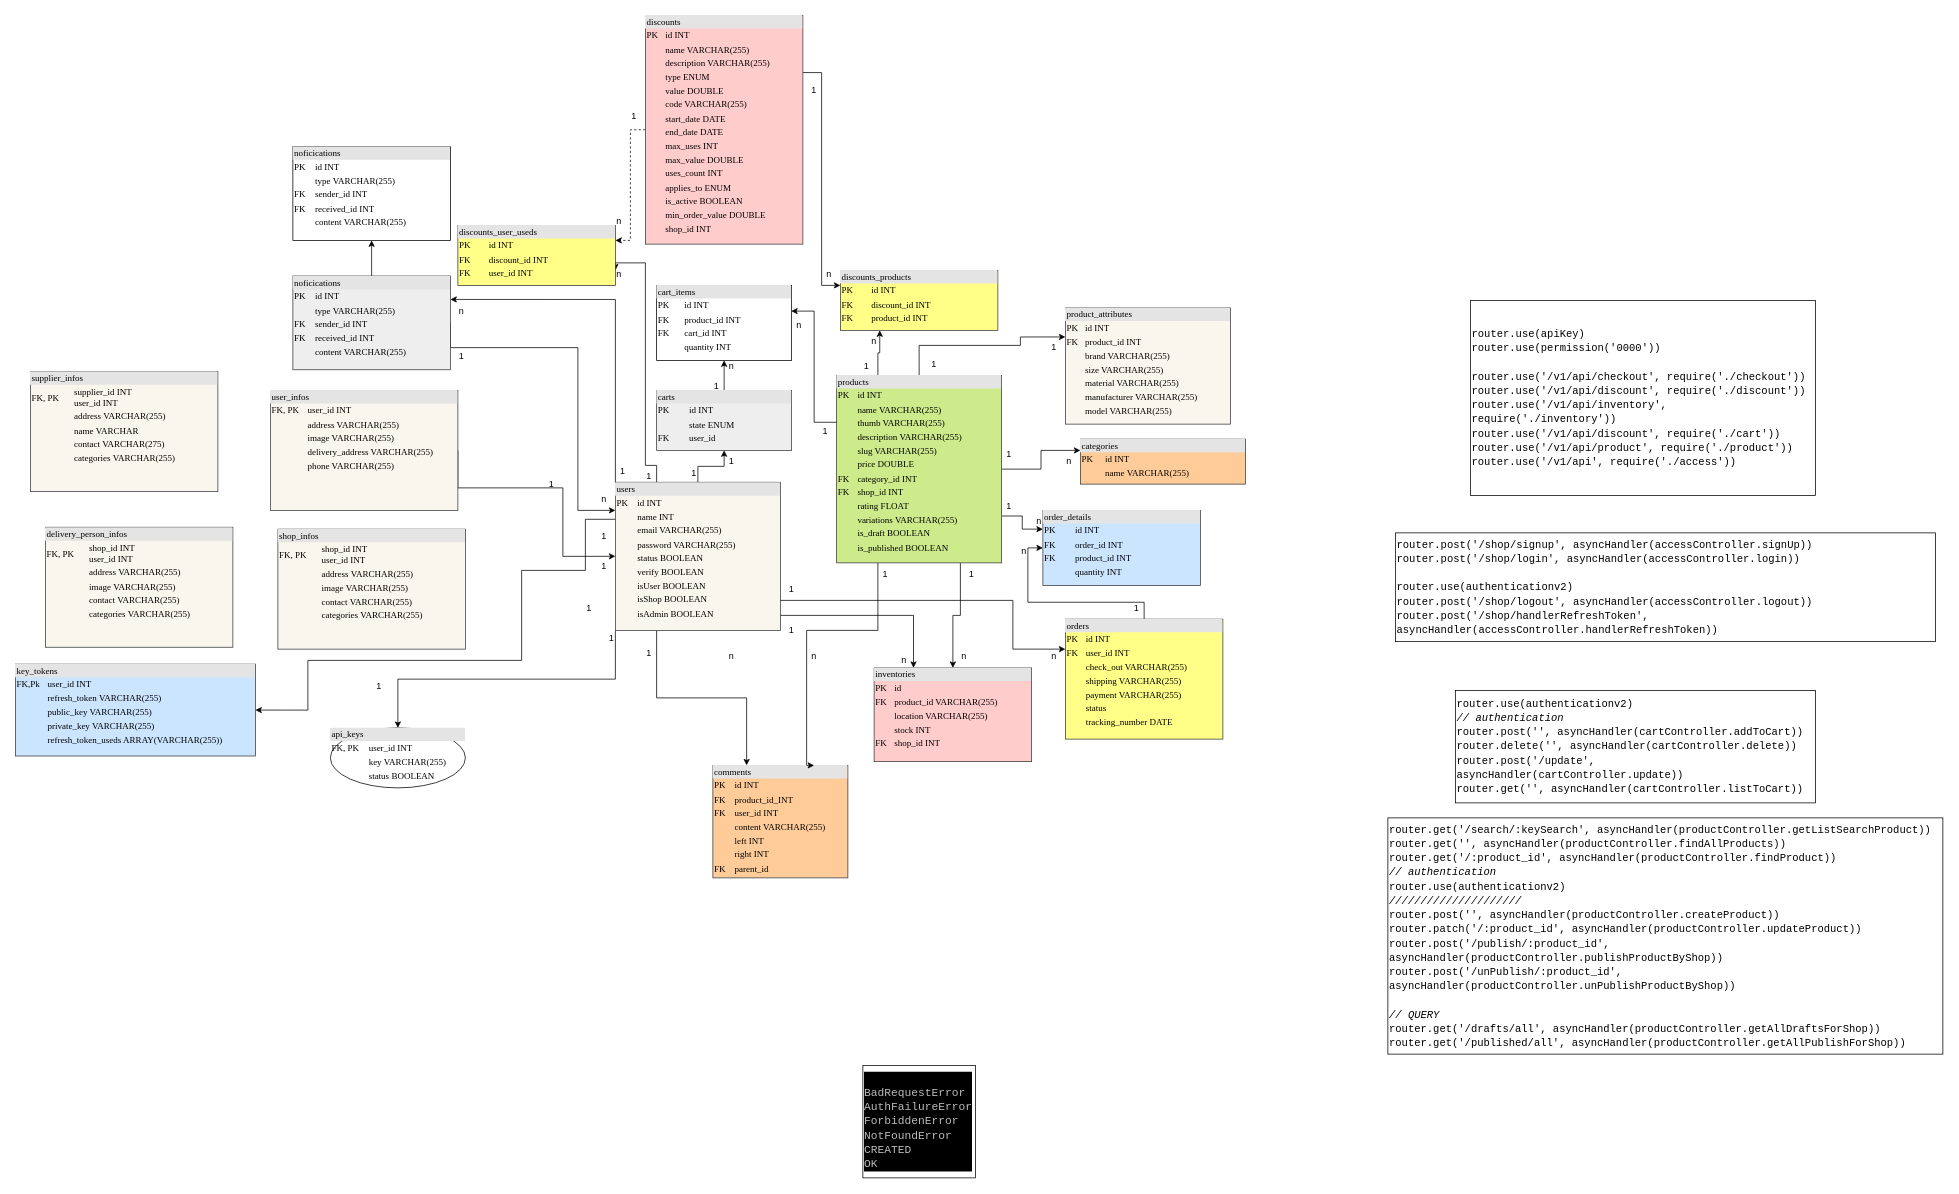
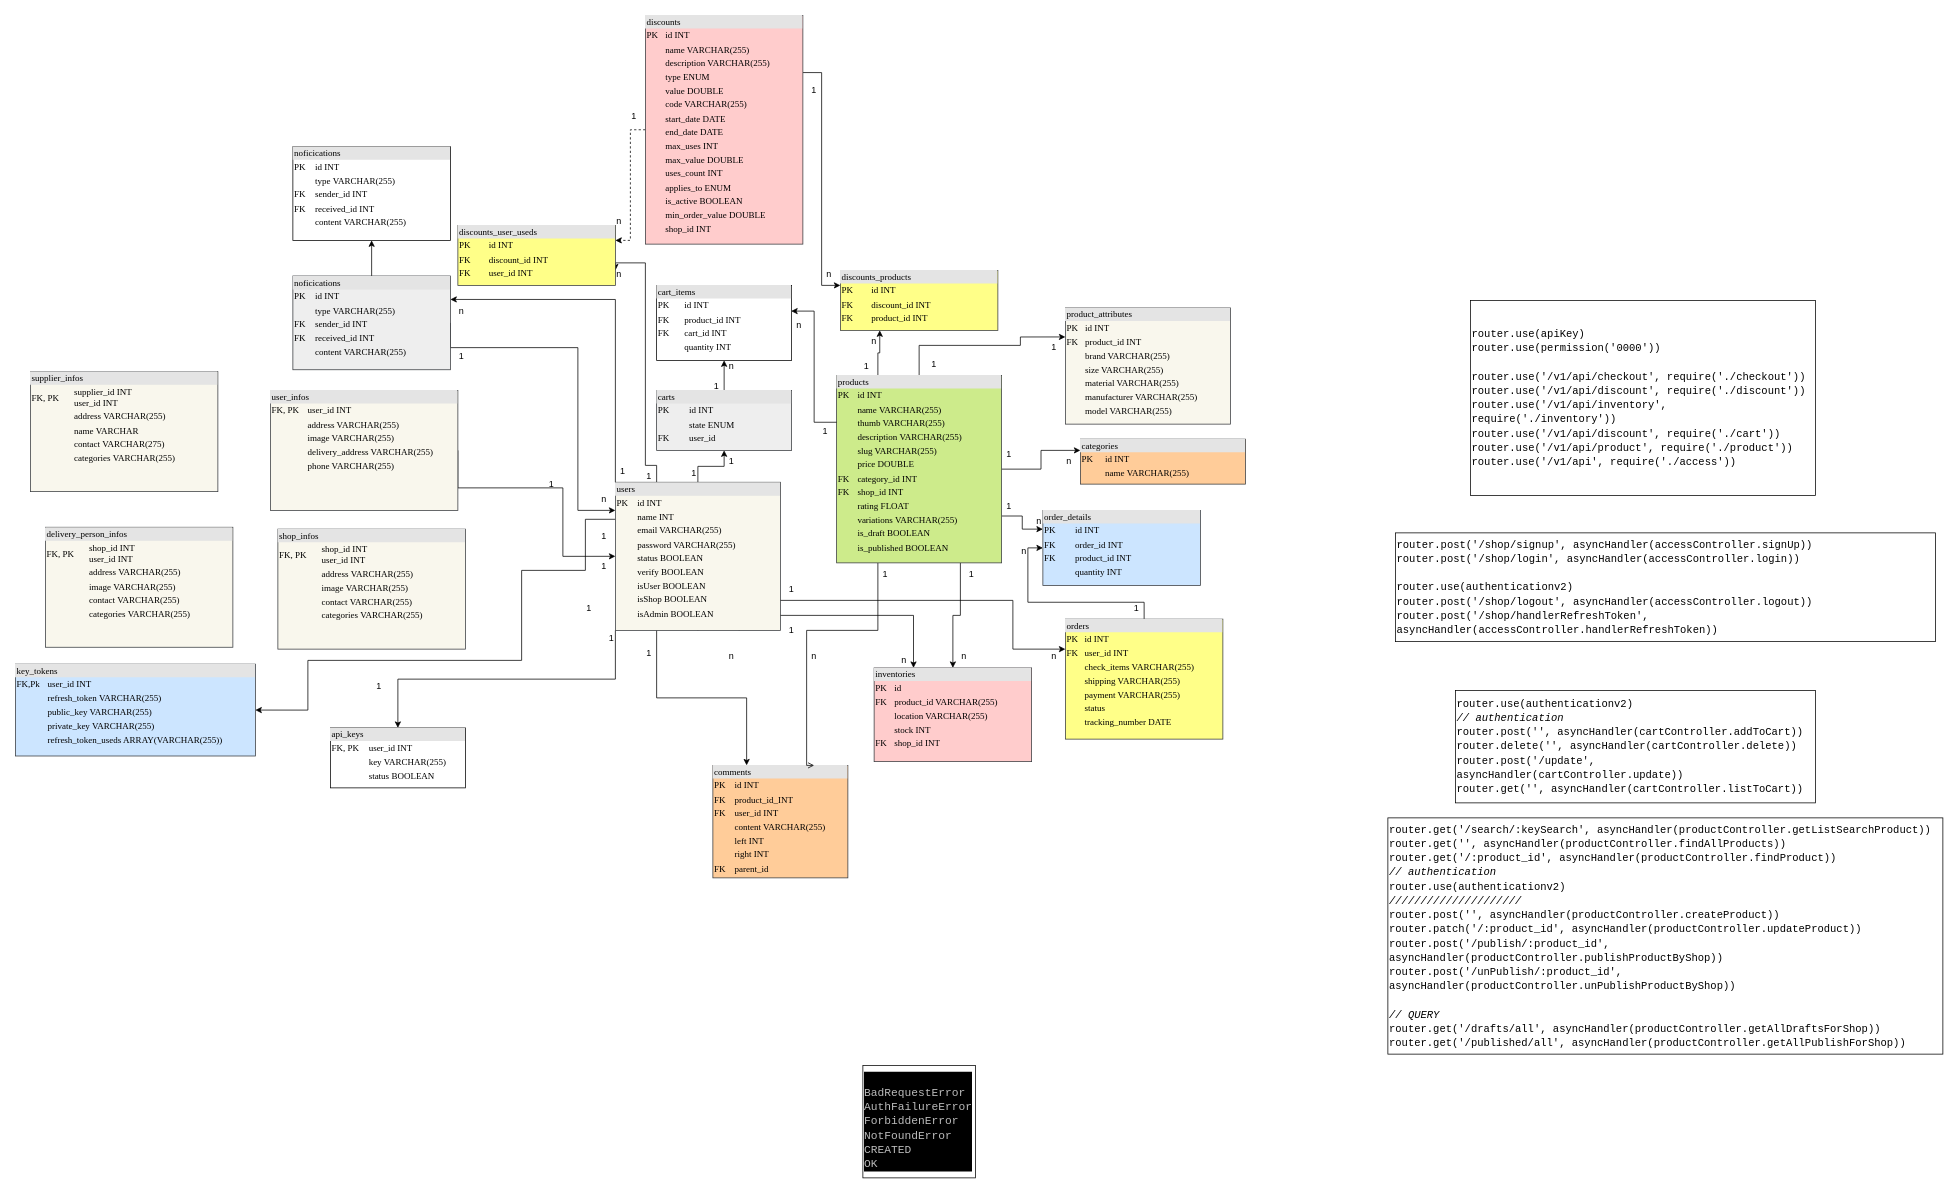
- <mxCell id="13" value="&lt;div style=&quot;box-sizing: border-box; width: 100%; background: rgb(228, 228, 228); padding: 2px; font-size: 12px;&quot;&gt;orders&lt;/div&gt;&lt;table style=&quot;width: 100%; font-size: 12px;&quot; cellpadding=&quot;2&quot; cellspacing=&quot;0&quot;&gt;&lt;tbody style=&quot;font-size: 12px;&quot;&gt;&lt;tr style=&quot;font-size: 12px;&quot;&gt;&lt;td style=&quot;font-size: 12px;&quot;&gt;PK&lt;/td&gt;&lt;td style=&quot;font-size: 12px;&quot;&gt;id INT&lt;/td&gt;&lt;/tr&gt;&lt;tr style=&quot;font-size: 12px;&quot;&gt;&lt;td style=&quot;font-size: 12px;&quot;&gt;FK&lt;/td&gt;&lt;td style=&quot;font-size: 12px;&quot;&gt;user_id INT&lt;/td&gt;&lt;/tr&gt;&lt;tr style=&quot;font-size: 12px;&quot;&gt;&lt;td style=&quot;font-size: 12px;&quot;&gt;&lt;/td&gt;&lt;td style=&quot;font-size: 12px;&quot;&gt;check_out VARCHAR(255)&lt;/td&gt;&lt;/tr&gt;&lt;tr style=&quot;font-size: 12px;&quot;&gt;&lt;td style=&quot;font-size: 12px;&quot;&gt;&lt;br style=&quot;font-size: 12px;&quot;&gt;&lt;/td&gt;&lt;td style=&quot;font-size: 12px;&quot;&gt;shipping VARCHAR(255)&lt;/td&gt;&lt;/tr&gt;&lt;tr style=&quot;font-size: 12px;&quot;&gt;&lt;td style=&quot;font-size: 12px;&quot;&gt;&lt;br style=&quot;font-size: 12px;&quot;&gt;&lt;/td&gt;&lt;td style=&quot;font-size: 12px;&quot;&gt;payment VARCHAR(255)&lt;/td&gt;&lt;/tr&gt;&lt;tr style=&quot;font-size: 12px;&quot;&gt;&lt;td style=&quot;font-size: 12px;&quot;&gt;&lt;br style=&quot;font-size: 12px;&quot;&gt;&lt;/td&gt;&lt;td style=&quot;font-size: 12px;&quot;&gt;status&lt;/td&gt;&lt;/tr&gt;&lt;tr style=&quot;font-size: 12px;&quot;&gt;&lt;td style=&quot;font-size: 12px;&quot;&gt;&lt;br style=&quot;font-size: 12px;&quot;&gt;&lt;/td&gt;&lt;td style=&quot;font-size: 12px;&quot;&gt;tracking_number DATE&lt;/td&gt;&lt;/tr&gt;&lt;tr style=&quot;font-size: 12px;&quot;&gt;&lt;td style=&quot;font-size: 12px;&quot;&gt;&lt;br style=&quot;font-size: 12px;&quot;&gt;&lt;/td&gt;&lt;td style=&quot;font-size: 12px;&quot;&gt;&lt;br style=&quot;font-size: 12px;&quot;&gt;&lt;/td&gt;&lt;/tr&gt;&lt;tr style=&quot;font-size: 12px;&quot;&gt;&lt;td style=&quot;font-size: 12px;&quot;&gt;&lt;br style=&quot;font-size: 12px;&quot;&gt;&lt;/td&gt;&lt;td style=&quot;font-size: 12px;&quot;&gt;&lt;br style=&quot;font-size: 12px;&quot;&gt;&lt;/td&gt;&lt;/tr&gt;&lt;tr style=&quot;font-size: 12px;&quot;&gt;&lt;td style=&quot;font-size: 12px;&quot;&gt;&lt;br style=&quot;font-size: 12px;&quot;&gt;&lt;/td&gt;&lt;td style=&quot;font-size: 12px;&quot;&gt;&lt;br style=&quot;font-size: 12px;&quot;&gt;&lt;/td&gt;&lt;/tr&gt;&lt;tr style=&quot;font-size: 12px;&quot;&gt;&lt;td style=&quot;font-size: 12px;&quot;&gt;&lt;br style=&quot;font-size: 12px;&quot;&gt;&lt;/td&gt;&lt;td style=&quot;font-size: 12px;&quot;&gt;&lt;br style=&quot;font-size: 12px;&quot;&gt;&lt;/td&gt;&lt;/tr&gt;&lt;tr style=&quot;font-size: 12px;&quot;&gt;&lt;td style=&quot;font-size: 12px;&quot;&gt;&lt;br style=&quot;font-size: 12px;&quot;&gt;&lt;/td&gt;&lt;td style=&quot;font-size: 12px;&quot;&gt;&lt;br style=&quot;font-size: 12px;&quot;&gt;&lt;/td&gt;&lt;/tr&gt;&lt;tr style=&quot;font-size: 12px;&quot;&gt;&lt;td style=&quot;font-size: 12px;&quot;&gt;&lt;br style=&quot;font-size: 12px;&quot;&gt;&lt;/td&gt;&lt;td style=&quot;font-size: 12px;&quot;&gt;&lt;br style=&quot;font-size: 12px;&quot;&gt;&lt;/td&gt;&lt;/tr&gt;&lt;tr style=&quot;font-size: 12px;&quot;&gt;&lt;td style=&quot;font-size: 12px;&quot;&gt;&lt;br style=&quot;font-size: 12px;&quot;&gt;&lt;/td&gt;&lt;td style=&quot;font-size: 12px;&quot;&gt;&lt;br style=&quot;font-size: 12px;&quot;&gt;&lt;/td&gt;&lt;/tr&gt;&lt;tr style=&quot;font-size: 12px;&quot;&gt;&lt;td style=&quot;font-size: 12px;&quot;&gt;&lt;br style=&quot;font-size: 12px;&quot;&gt;&lt;/td&gt;&lt;td style=&quot;font-size: 12px;&quot;&gt;&lt;br style=&quot;font-size: 12px;&quot;&gt;&lt;/td&gt;&lt;/tr&gt;&lt;tr style=&quot;font-size: 12px;&quot;&gt;&lt;td style=&quot;font-size: 12px;&quot;&gt;&lt;br style=&quot;font-size: 12px;&quot;&gt;&lt;/td&gt;&lt;td style=&quot;font-size: 12px;&quot;&gt;&lt;br style=&quot;font-size: 12px;&quot;&gt;&lt;/td&gt;&lt;/tr&gt;&lt;tr style=&quot;font-size: 12px;&quot;&gt;&lt;td style=&quot;font-size: 12px;&quot;&gt;&lt;br style=&quot;font-size: 12px;&quot;&gt;&lt;/td&gt;&lt;td style=&quot;font-size: 12px;&quot;&gt;&lt;br style=&quot;font-size: 12px;&quot;&gt;&lt;/td&gt;&lt;/tr&gt;&lt;/tbody&gt;&lt;/table&gt;" style="verticalAlign=top;align=left;overflow=fill;html=1;rounded=0;shadow=0;comic=0;labelBackgroundColor=none;strokeWidth=1;fontFamily=Verdana;fontSize=12;fillColor=#ffff88;strokeColor=#36393d;" parent="1" vertex="1"><mxGeometry x="1420" y="825" width="210" height="160" as="geometry" /></mxCell>
+ <mxCell id="13" value="&lt;div style=&quot;box-sizing: border-box; width: 100%; background: rgb(228, 228, 228); padding: 2px; font-size: 12px;&quot;&gt;orders&lt;/div&gt;&lt;table style=&quot;width: 100%; font-size: 12px;&quot; cellpadding=&quot;2&quot; cellspacing=&quot;0&quot;&gt;&lt;tbody style=&quot;font-size: 12px;&quot;&gt;&lt;tr style=&quot;font-size: 12px;&quot;&gt;&lt;td style=&quot;font-size: 12px;&quot;&gt;PK&lt;/td&gt;&lt;td style=&quot;font-size: 12px;&quot;&gt;id INT&lt;/td&gt;&lt;/tr&gt;&lt;tr style=&quot;font-size: 12px;&quot;&gt;&lt;td style=&quot;font-size: 12px;&quot;&gt;FK&lt;/td&gt;&lt;td style=&quot;font-size: 12px;&quot;&gt;user_id INT&lt;/td&gt;&lt;/tr&gt;&lt;tr style=&quot;font-size: 12px;&quot;&gt;&lt;td style=&quot;font-size: 12px;&quot;&gt;&lt;/td&gt;&lt;td style=&quot;font-size: 12px;&quot;&gt;check_items VARCHAR(255)&lt;/td&gt;&lt;/tr&gt;&lt;tr style=&quot;font-size: 12px;&quot;&gt;&lt;td style=&quot;font-size: 12px;&quot;&gt;&lt;br style=&quot;font-size: 12px;&quot;&gt;&lt;/td&gt;&lt;td style=&quot;font-size: 12px;&quot;&gt;shipping VARCHAR(255)&lt;/td&gt;&lt;/tr&gt;&lt;tr style=&quot;font-size: 12px;&quot;&gt;&lt;td style=&quot;font-size: 12px;&quot;&gt;&lt;br style=&quot;font-size: 12px;&quot;&gt;&lt;/td&gt;&lt;td style=&quot;font-size: 12px;&quot;&gt;payment VARCHAR(255)&lt;/td&gt;&lt;/tr&gt;&lt;tr style=&quot;font-size: 12px;&quot;&gt;&lt;td style=&quot;font-size: 12px;&quot;&gt;&lt;br style=&quot;font-size: 12px;&quot;&gt;&lt;/td&gt;&lt;td style=&quot;font-size: 12px;&quot;&gt;status&lt;/td&gt;&lt;/tr&gt;&lt;tr style=&quot;font-size: 12px;&quot;&gt;&lt;td style=&quot;font-size: 12px;&quot;&gt;&lt;br style=&quot;font-size: 12px;&quot;&gt;&lt;/td&gt;&lt;td style=&quot;font-size: 12px;&quot;&gt;tracking_number DATE&lt;/td&gt;&lt;/tr&gt;&lt;tr style=&quot;font-size: 12px;&quot;&gt;&lt;td style=&quot;font-size: 12px;&quot;&gt;&lt;br style=&quot;font-size: 12px;&quot;&gt;&lt;/td&gt;&lt;td style=&quot;font-size: 12px;&quot;&gt;&lt;br style=&quot;font-size: 12px;&quot;&gt;&lt;/td&gt;&lt;/tr&gt;&lt;tr style=&quot;font-size: 12px;&quot;&gt;&lt;td style=&quot;font-size: 12px;&quot;&gt;&lt;br style=&quot;font-size: 12px;&quot;&gt;&lt;/td&gt;&lt;td style=&quot;font-size: 12px;&quot;&gt;&lt;br style=&quot;font-size: 12px;&quot;&gt;&lt;/td&gt;&lt;/tr&gt;&lt;tr style=&quot;font-size: 12px;&quot;&gt;&lt;td style=&quot;font-size: 12px;&quot;&gt;&lt;br style=&quot;font-size: 12px;&quot;&gt;&lt;/td&gt;&lt;td style=&quot;font-size: 12px;&quot;&gt;&lt;br style=&quot;font-size: 12px;&quot;&gt;&lt;/td&gt;&lt;/tr&gt;&lt;tr style=&quot;font-size: 12px;&quot;&gt;&lt;td style=&quot;font-size: 12px;&quot;&gt;&lt;br style=&quot;font-size: 12px;&quot;&gt;&lt;/td&gt;&lt;td style=&quot;font-size: 12px;&quot;&gt;&lt;br style=&quot;font-size: 12px;&quot;&gt;&lt;/td&gt;&lt;/tr&gt;&lt;tr style=&quot;font-size: 12px;&quot;&gt;&lt;td style=&quot;font-size: 12px;&quot;&gt;&lt;br style=&quot;font-size: 12px;&quot;&gt;&lt;/td&gt;&lt;td style=&quot;font-size: 12px;&quot;&gt;&lt;br style=&quot;font-size: 12px;&quot;&gt;&lt;/td&gt;&lt;/tr&gt;&lt;tr style=&quot;font-size: 12px;&quot;&gt;&lt;td style=&quot;font-size: 12px;&quot;&gt;&lt;br style=&quot;font-size: 12px;&quot;&gt;&lt;/td&gt;&lt;td style=&quot;font-size: 12px;&quot;&gt;&lt;br style=&quot;font-size: 12px;&quot;&gt;&lt;/td&gt;&lt;/tr&gt;&lt;tr style=&quot;font-size: 12px;&quot;&gt;&lt;td style=&quot;font-size: 12px;&quot;&gt;&lt;br style=&quot;font-size: 12px;&quot;&gt;&lt;/td&gt;&lt;td style=&quot;font-size: 12px;&quot;&gt;&lt;br style=&quot;font-size: 12px;&quot;&gt;&lt;/td&gt;&lt;/tr&gt;&lt;tr style=&quot;font-size: 12px;&quot;&gt;&lt;td style=&quot;font-size: 12px;&quot;&gt;&lt;br style=&quot;font-size: 12px;&quot;&gt;&lt;/td&gt;&lt;td style=&quot;font-size: 12px;&quot;&gt;&lt;br style=&quot;font-size: 12px;&quot;&gt;&lt;/td&gt;&lt;/tr&gt;&lt;tr style=&quot;font-size: 12px;&quot;&gt;&lt;td style=&quot;font-size: 12px;&quot;&gt;&lt;br style=&quot;font-size: 12px;&quot;&gt;&lt;/td&gt;&lt;td style=&quot;font-size: 12px;&quot;&gt;&lt;br style=&quot;font-size: 12px;&quot;&gt;&lt;/td&gt;&lt;/tr&gt;&lt;tr style=&quot;font-size: 12px;&quot;&gt;&lt;td style=&quot;font-size: 12px;&quot;&gt;&lt;br style=&quot;font-size: 12px;&quot;&gt;&lt;/td&gt;&lt;td style=&quot;font-size: 12px;&quot;&gt;&lt;br style=&quot;font-size: 12px;&quot;&gt;&lt;/td&gt;&lt;/tr&gt;&lt;/tbody&gt;&lt;/table&gt;" style="verticalAlign=top;align=left;overflow=fill;html=1;rounded=0;shadow=0;comic=0;labelBackgroundColor=none;strokeWidth=1;fontFamily=Verdana;fontSize=12;fillColor=#ffff88;strokeColor=#36393d;" parent="1" vertex="1"><mxGeometry x="1420" y="825" width="210" height="160" as="geometry" /></mxCell>
- <mxCell id="2" value="&lt;div style=&quot;box-sizing: border-box; width: 100%; background: rgb(228, 228, 228); padding: 2px; font-size: 12px;&quot;&gt;api_keys&lt;/div&gt;&lt;table style=&quot;width: 100%; font-size: 12px;&quot; cellpadding=&quot;2&quot; cellspacing=&quot;0&quot;&gt;&lt;tbody style=&quot;font-size: 12px;&quot;&gt;&lt;tr style=&quot;font-size: 12px;&quot;&gt;&lt;td style=&quot;font-size: 12px;&quot;&gt;FK, PK&lt;/td&gt;&lt;td style=&quot;font-size: 12px;&quot;&gt;user_id INT&lt;/td&gt;&lt;/tr&gt;&lt;tr style=&quot;font-size: 12px;&quot;&gt;&lt;td style=&quot;font-size: 12px;&quot;&gt;&lt;br style=&quot;font-size: 12px;&quot;&gt;&lt;/td&gt;&lt;td style=&quot;font-size: 12px;&quot;&gt;key VARCHAR(255)&lt;/td&gt;&lt;/tr&gt;&lt;tr style=&quot;font-size: 12px;&quot;&gt;&lt;td style=&quot;font-size: 12px;&quot;&gt;&lt;/td&gt;&lt;td style=&quot;font-size: 12px;&quot;&gt;status BOOLEAN&lt;/td&gt;&lt;/tr&gt;&lt;/tbody&gt;&lt;/table&gt;" style="ellipse;verticalAlign=top;align=left;overflow=fill;html=1;shadow=0;comic=0;labelBackgroundColor=none;strokeWidth=1;fontFamily=Verdana;fontSize=12;" parent="1" vertex="1"><mxGeometry x="440" y="970" width="180" height="80" as="geometry" /></mxCell>
+ <mxCell id="2" value="&lt;div style=&quot;box-sizing: border-box; width: 100%; background: rgb(228, 228, 228); padding: 2px; font-size: 12px;&quot;&gt;api_keys&lt;/div&gt;&lt;table style=&quot;width: 100%; font-size: 12px;&quot; cellpadding=&quot;2&quot; cellspacing=&quot;0&quot;&gt;&lt;tbody style=&quot;font-size: 12px;&quot;&gt;&lt;tr style=&quot;font-size: 12px;&quot;&gt;&lt;td style=&quot;font-size: 12px;&quot;&gt;FK, PK&lt;/td&gt;&lt;td style=&quot;font-size: 12px;&quot;&gt;user_id INT&lt;/td&gt;&lt;/tr&gt;&lt;tr style=&quot;font-size: 12px;&quot;&gt;&lt;td style=&quot;font-size: 12px;&quot;&gt;&lt;br style=&quot;font-size: 12px;&quot;&gt;&lt;/td&gt;&lt;td style=&quot;font-size: 12px;&quot;&gt;key VARCHAR(255)&lt;/td&gt;&lt;/tr&gt;&lt;tr style=&quot;font-size: 12px;&quot;&gt;&lt;td style=&quot;font-size: 12px;&quot;&gt;&lt;/td&gt;&lt;td style=&quot;font-size: 12px;&quot;&gt;status BOOLEAN&lt;/td&gt;&lt;/tr&gt;&lt;/tbody&gt;&lt;/table&gt;" style="verticalAlign=top;align=left;overflow=fill;html=1;rounded=0;shadow=0;comic=0;labelBackgroundColor=none;strokeWidth=1;fontFamily=Verdana;fontSize=12;" parent="1" vertex="1"><mxGeometry x="440" y="970" width="180" height="80" as="geometry" /></mxCell>
- <mxCell id="16" style="edgeStyle=orthogonalEdgeStyle;rounded=0;orthogonalLoop=1;jettySize=auto;html=1;exitX=0.25;exitY=1;exitDx=0;exitDy=0;entryX=0.75;entryY=0;entryDx=0;entryDy=0;fontColor=#000000;" parent="1" source="22" target="6" edge="1"><mxGeometry relative="1" as="geometry"><Array as="points"><mxPoint x="1170" y="840" /><mxPoint x="1075" y="840" /></Array></mxGeometry></mxCell>
+ <mxCell id="16" style="edgeStyle=orthogonalEdgeStyle;rounded=0;orthogonalLoop=1;jettySize=auto;html=1;exitX=0.25;exitY=1;exitDx=0;exitDy=0;entryX=0.75;entryY=0;entryDx=0;entryDy=0;fontColor=#000000;endArrow=open;" parent="1" source="22" target="6" edge="1"><mxGeometry relative="1" as="geometry"><Array as="points"><mxPoint x="1170" y="840" /><mxPoint x="1075" y="840" /></Array></mxGeometry></mxCell>
